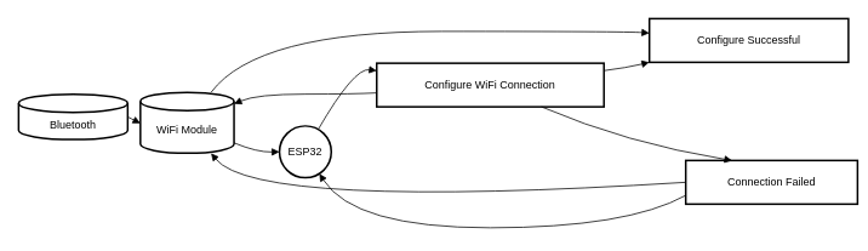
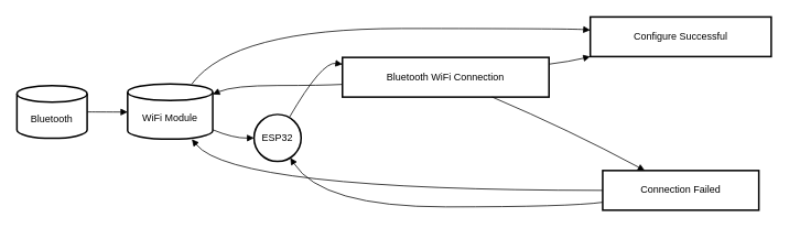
- <mxCell id="2" value="Configure WiFi Connection" style="whiteSpace=wrap;strokeWidth=2;" vertex="1" parent="1"><mxGeometry x="414" y="69" width="250" height="48" as="geometry" /></mxCell>
+ <mxCell id="2" value="Bluetooth WiFi Connection" style="whiteSpace=wrap;strokeWidth=2;" vertex="1" parent="1"><mxGeometry x="414" y="69" width="250" height="48" as="geometry" /></mxCell>
- <mxCell id="3" value="Bluetooth" style="shape=cylinder3;boundedLbl=1;backgroundOutline=1;size=10;strokeWidth=2;whiteSpace=wrap;" vertex="1" parent="1"><mxGeometry x="20" y="103" width="120" height="50" as="geometry" /></mxCell>
+ <mxCell id="3" value="Bluetooth" style="shape=cylinder3;boundedLbl=1;backgroundOutline=1;size=10;strokeWidth=2;whiteSpace=wrap;" vertex="1" parent="1"><mxGeometry x="20" y="103" width="85" height="64" as="geometry" /></mxCell>
- <mxCell id="7" value="Connection Failed" style="whiteSpace=wrap;strokeWidth=2;" vertex="1" parent="1"><mxGeometry x="754" y="176" width="189" height="48" as="geometry" /></mxCell>
+ <mxCell id="7" value="Connection Failed" style="whiteSpace=wrap;strokeWidth=2;" vertex="1" parent="1"><mxGeometry x="729" y="206" width="189" height="48" as="geometry" /></mxCell>
